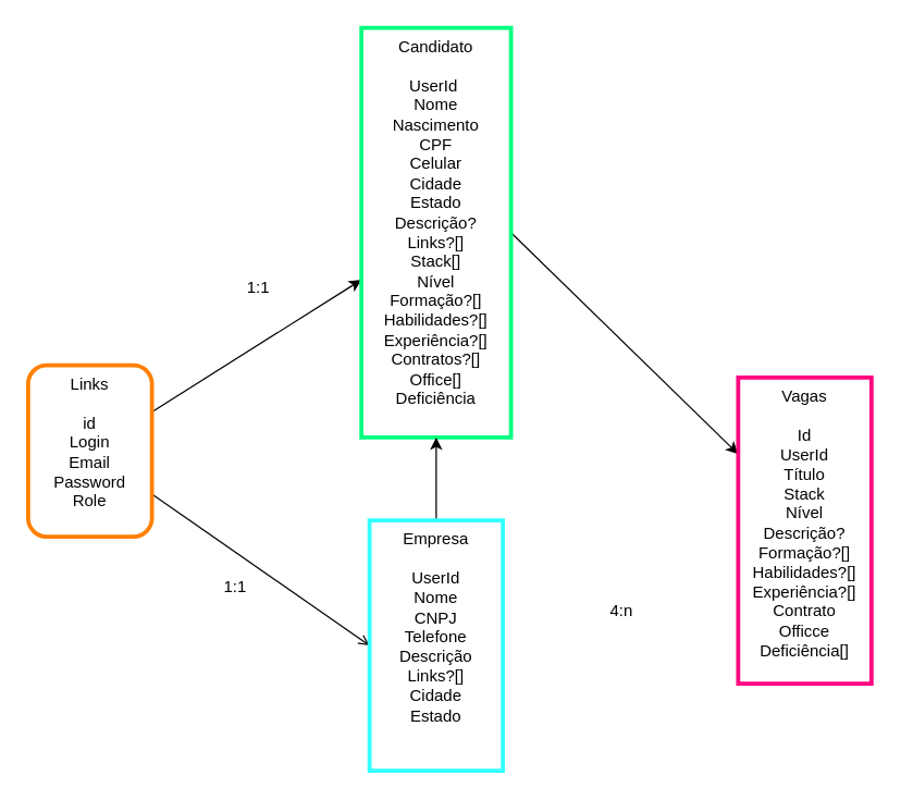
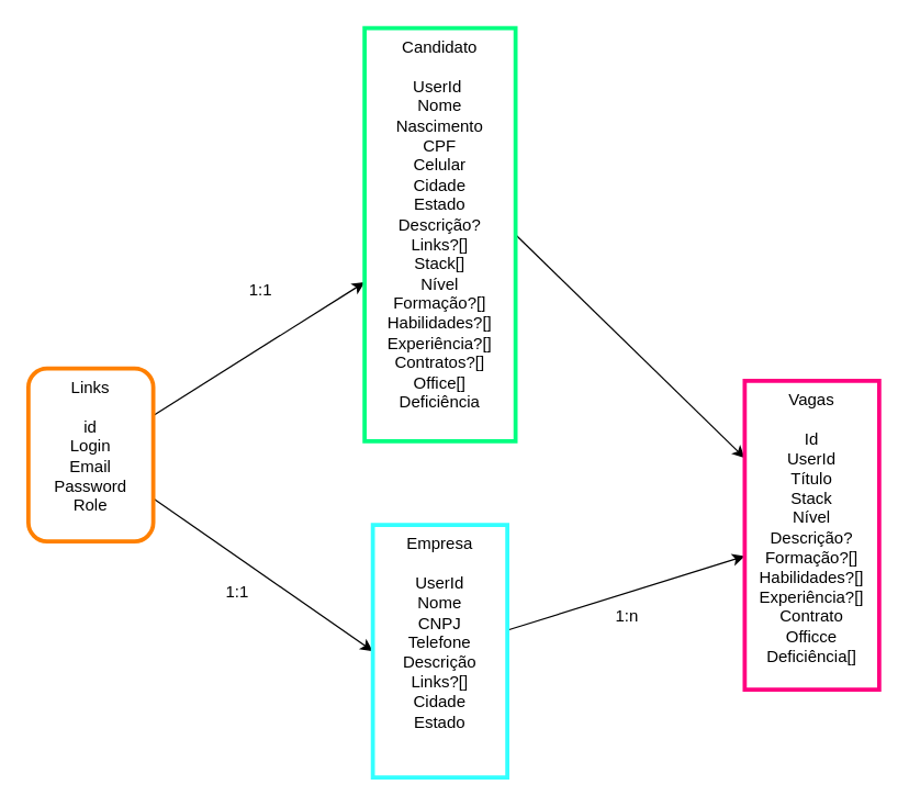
- <mxCell id="8" value="" style="edgeStyle=none;html=1;" edge="1" parent="1" source="9" target="6"><mxGeometry relative="1" as="geometry" /></mxCell>
+ <mxCell id="8" value="" style="edgeStyle=none;html=1;" edge="1" parent="1" source="9" target="11"><mxGeometry relative="1" as="geometry" /></mxCell>
- <mxCell id="12" value="4:n" style="text;html=1;align=center;verticalAlign=middle;resizable=0;points=[];autosize=1;strokeColor=none;fillColor=none;" vertex="1" parent="1"><mxGeometry x="442" y="440" width="27" height="18" as="geometry" /></mxCell>
+ <mxCell id="12" value="1:n" style="text;html=1;align=center;verticalAlign=middle;resizable=0;points=[];autosize=1;strokeColor=none;fillColor=none;" vertex="1" parent="1"><mxGeometry x="442" y="440" width="27" height="18" as="geometry" /></mxCell>
- <mxCell id="3" value="" style="edgeStyle=none;html=1;entryX=0;entryY=0.5;entryDx=0;entryDy=0;endArrow=open;" parent="1" source="4" target="9" edge="1"><mxGeometry relative="1" as="geometry"><mxPoint x="80.668" y="453" as="targetPoint" /></mxGeometry></mxCell>
+ <mxCell id="3" value="" style="edgeStyle=none;html=1;entryX=0;entryY=0.5;entryDx=0;entryDy=0;" parent="1" source="4" target="9" edge="1"><mxGeometry relative="1" as="geometry"><mxPoint x="80.668" y="453" as="targetPoint" /></mxGeometry></mxCell>
